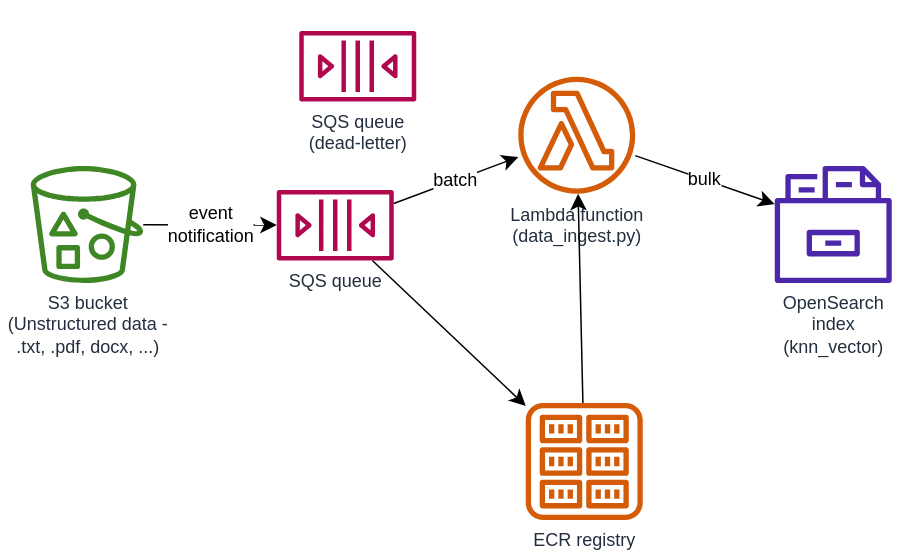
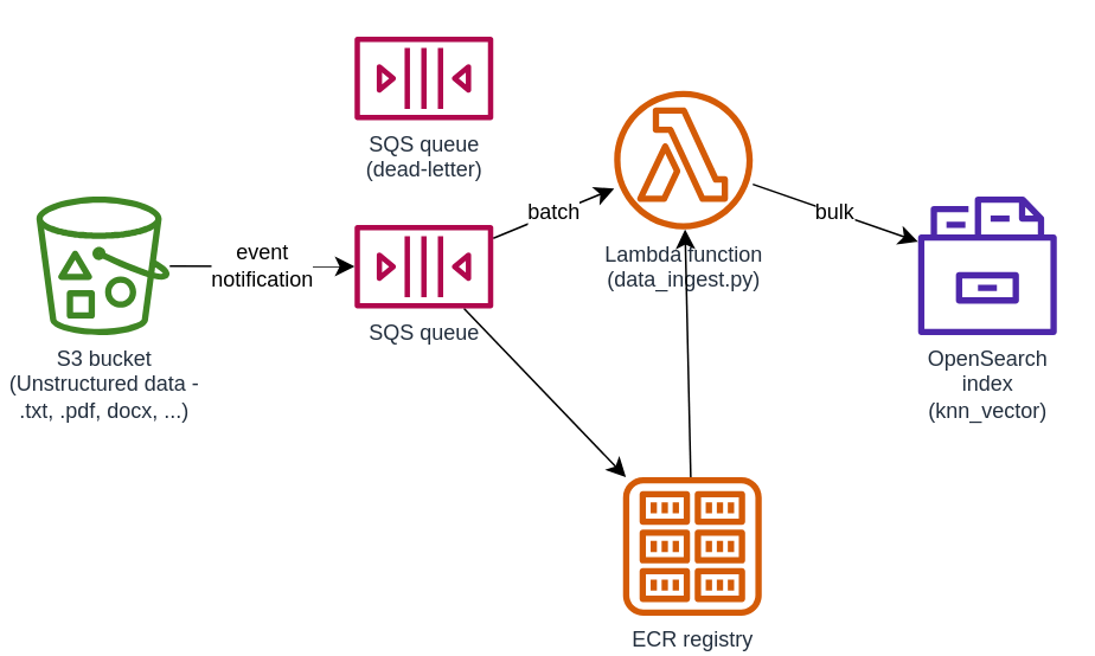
- <mxCell id="6" value="SQS queue" style="sketch=0;outlineConnect=0;fontColor=#232F3E;gradientColor=none;fillColor=#B0084D;strokeColor=none;dashed=0;verticalLabelPosition=bottom;verticalAlign=top;align=center;html=1;fontSize=12;fontStyle=0;aspect=fixed;pointerEvents=1;shape=mxgraph.aws4.queue;" parent="1" vertex="1"><mxGeometry x="184" y="126" width="78" height="47" as="geometry" /></mxCell>
+ <mxCell id="6" value="SQS queue" style="sketch=0;outlineConnect=0;fontColor=#232F3E;gradientColor=none;fillColor=#B0084D;strokeColor=none;dashed=0;verticalLabelPosition=bottom;verticalAlign=top;align=center;html=1;fontSize=12;fontStyle=0;aspect=fixed;pointerEvents=1;shape=mxgraph.aws4.queue;" parent="1" vertex="1"><mxGeometry x="199" y="126" width="78" height="47" as="geometry" /></mxCell>
